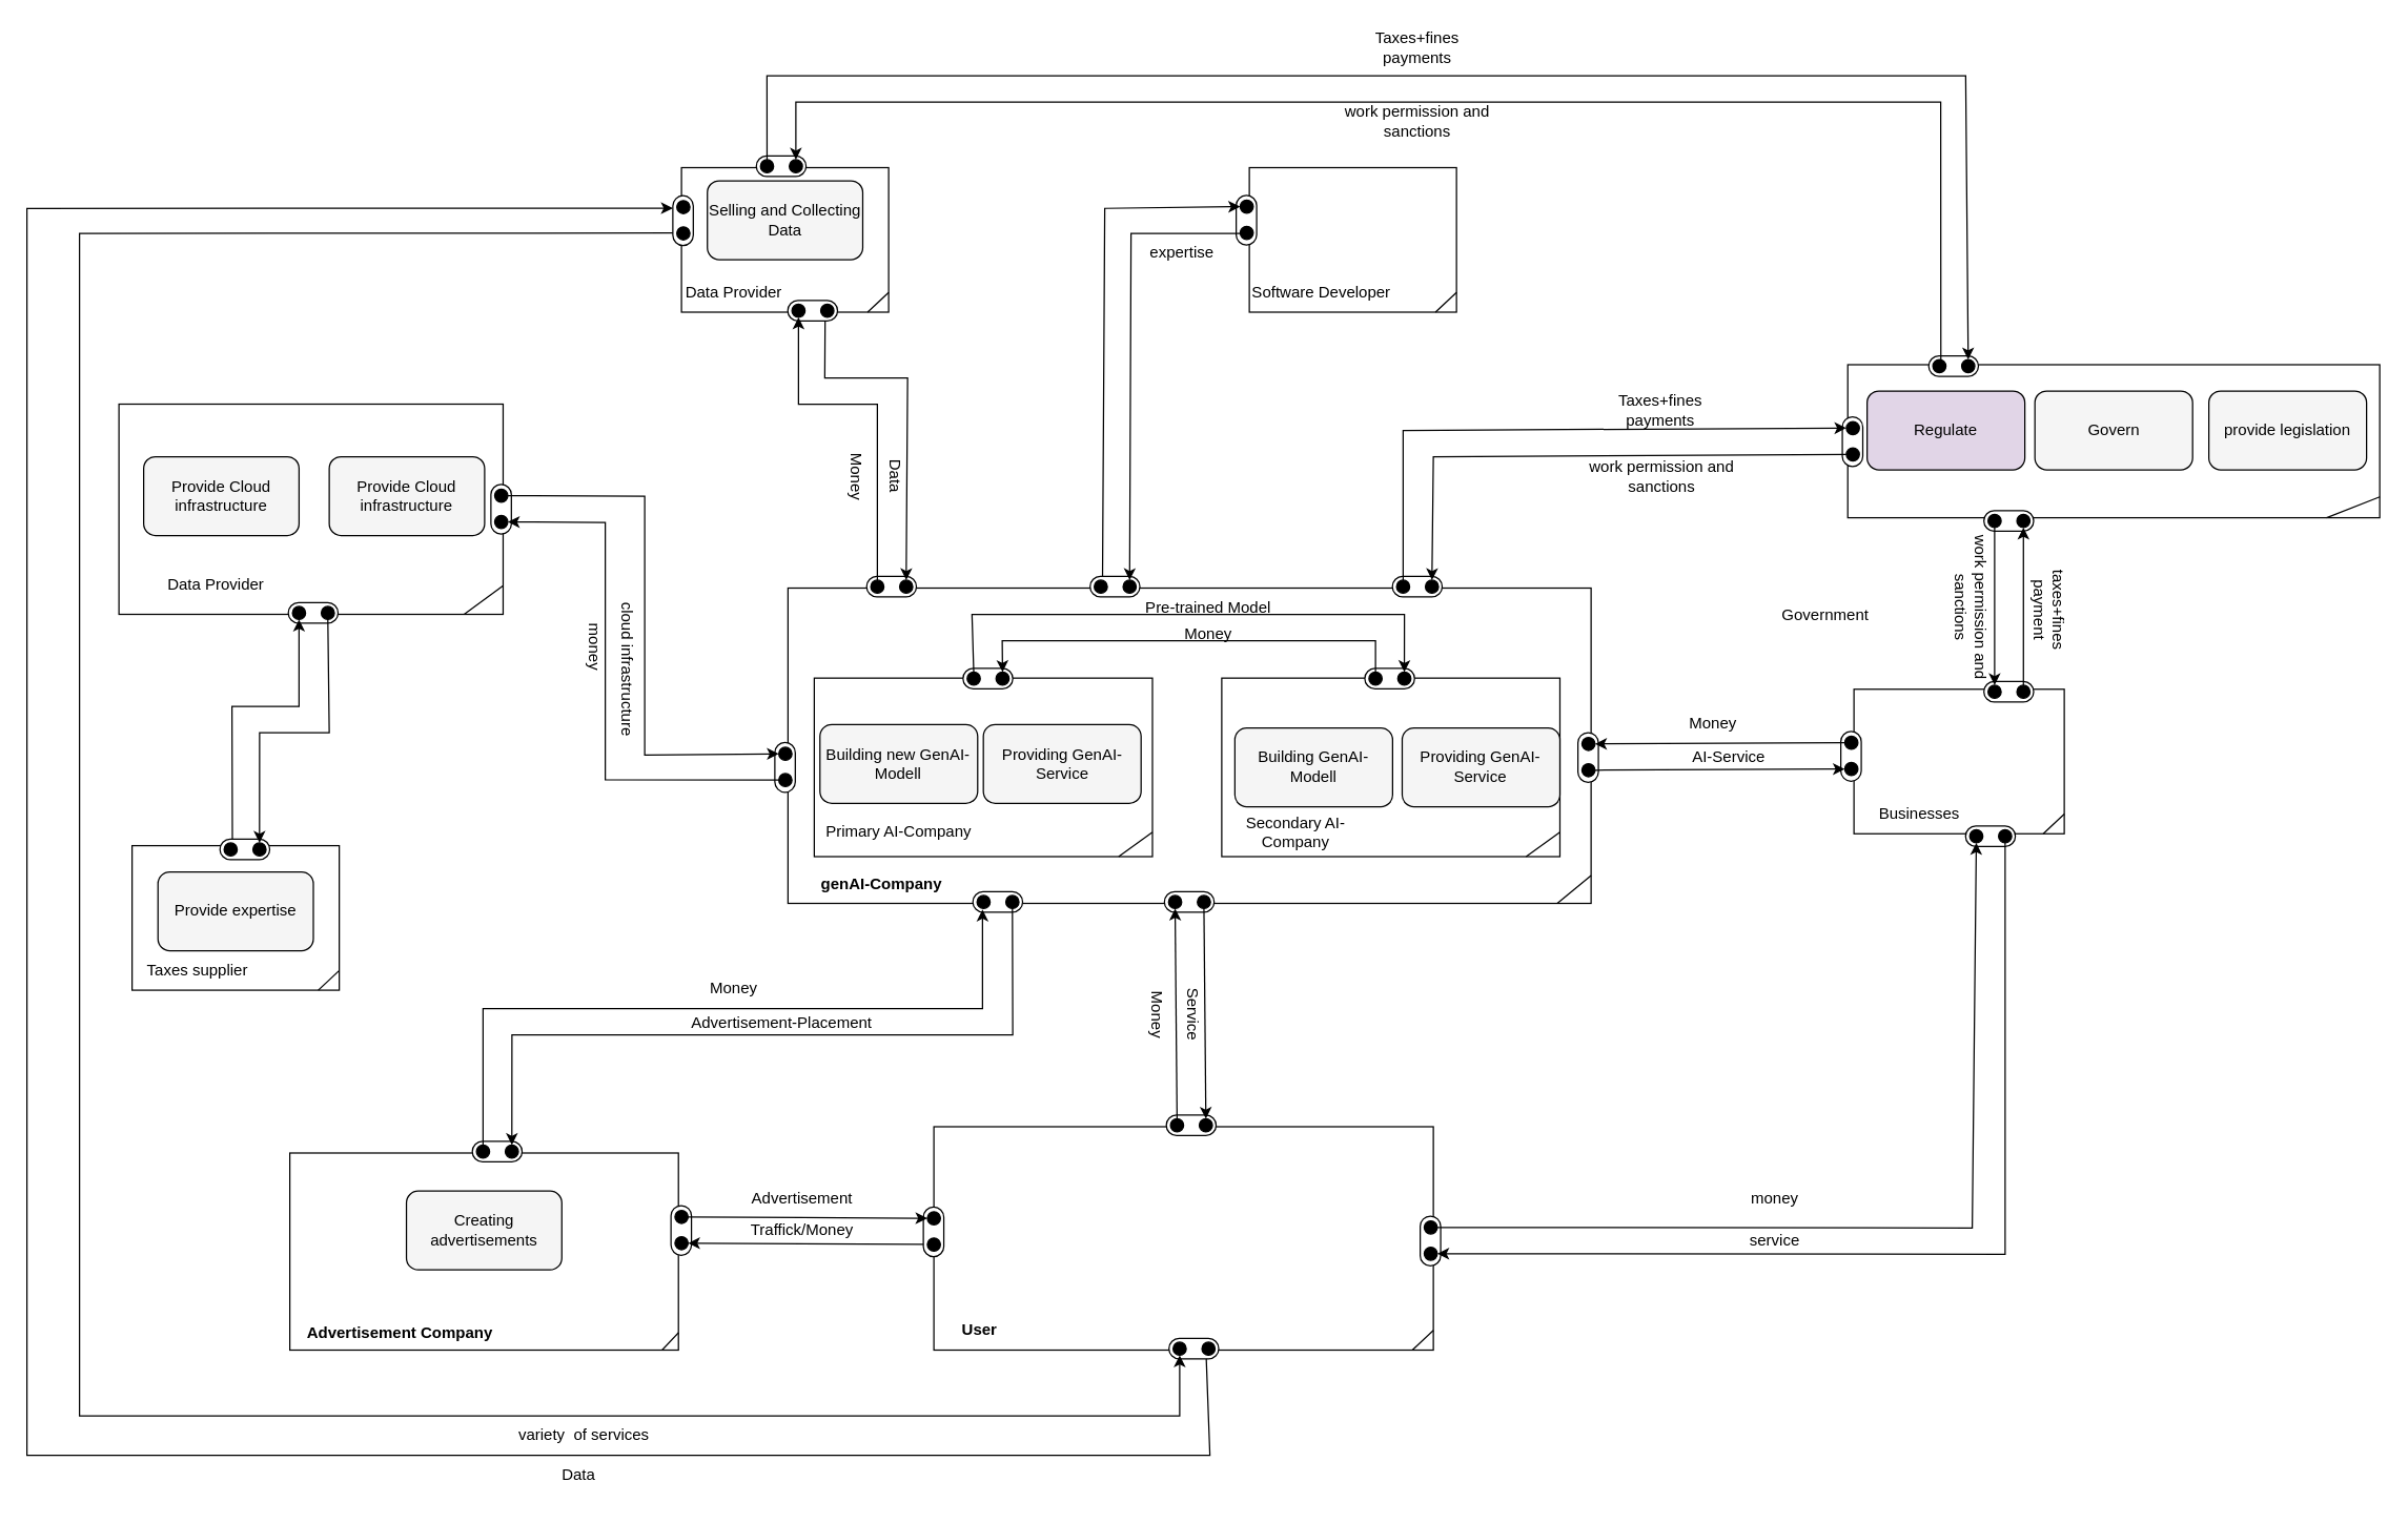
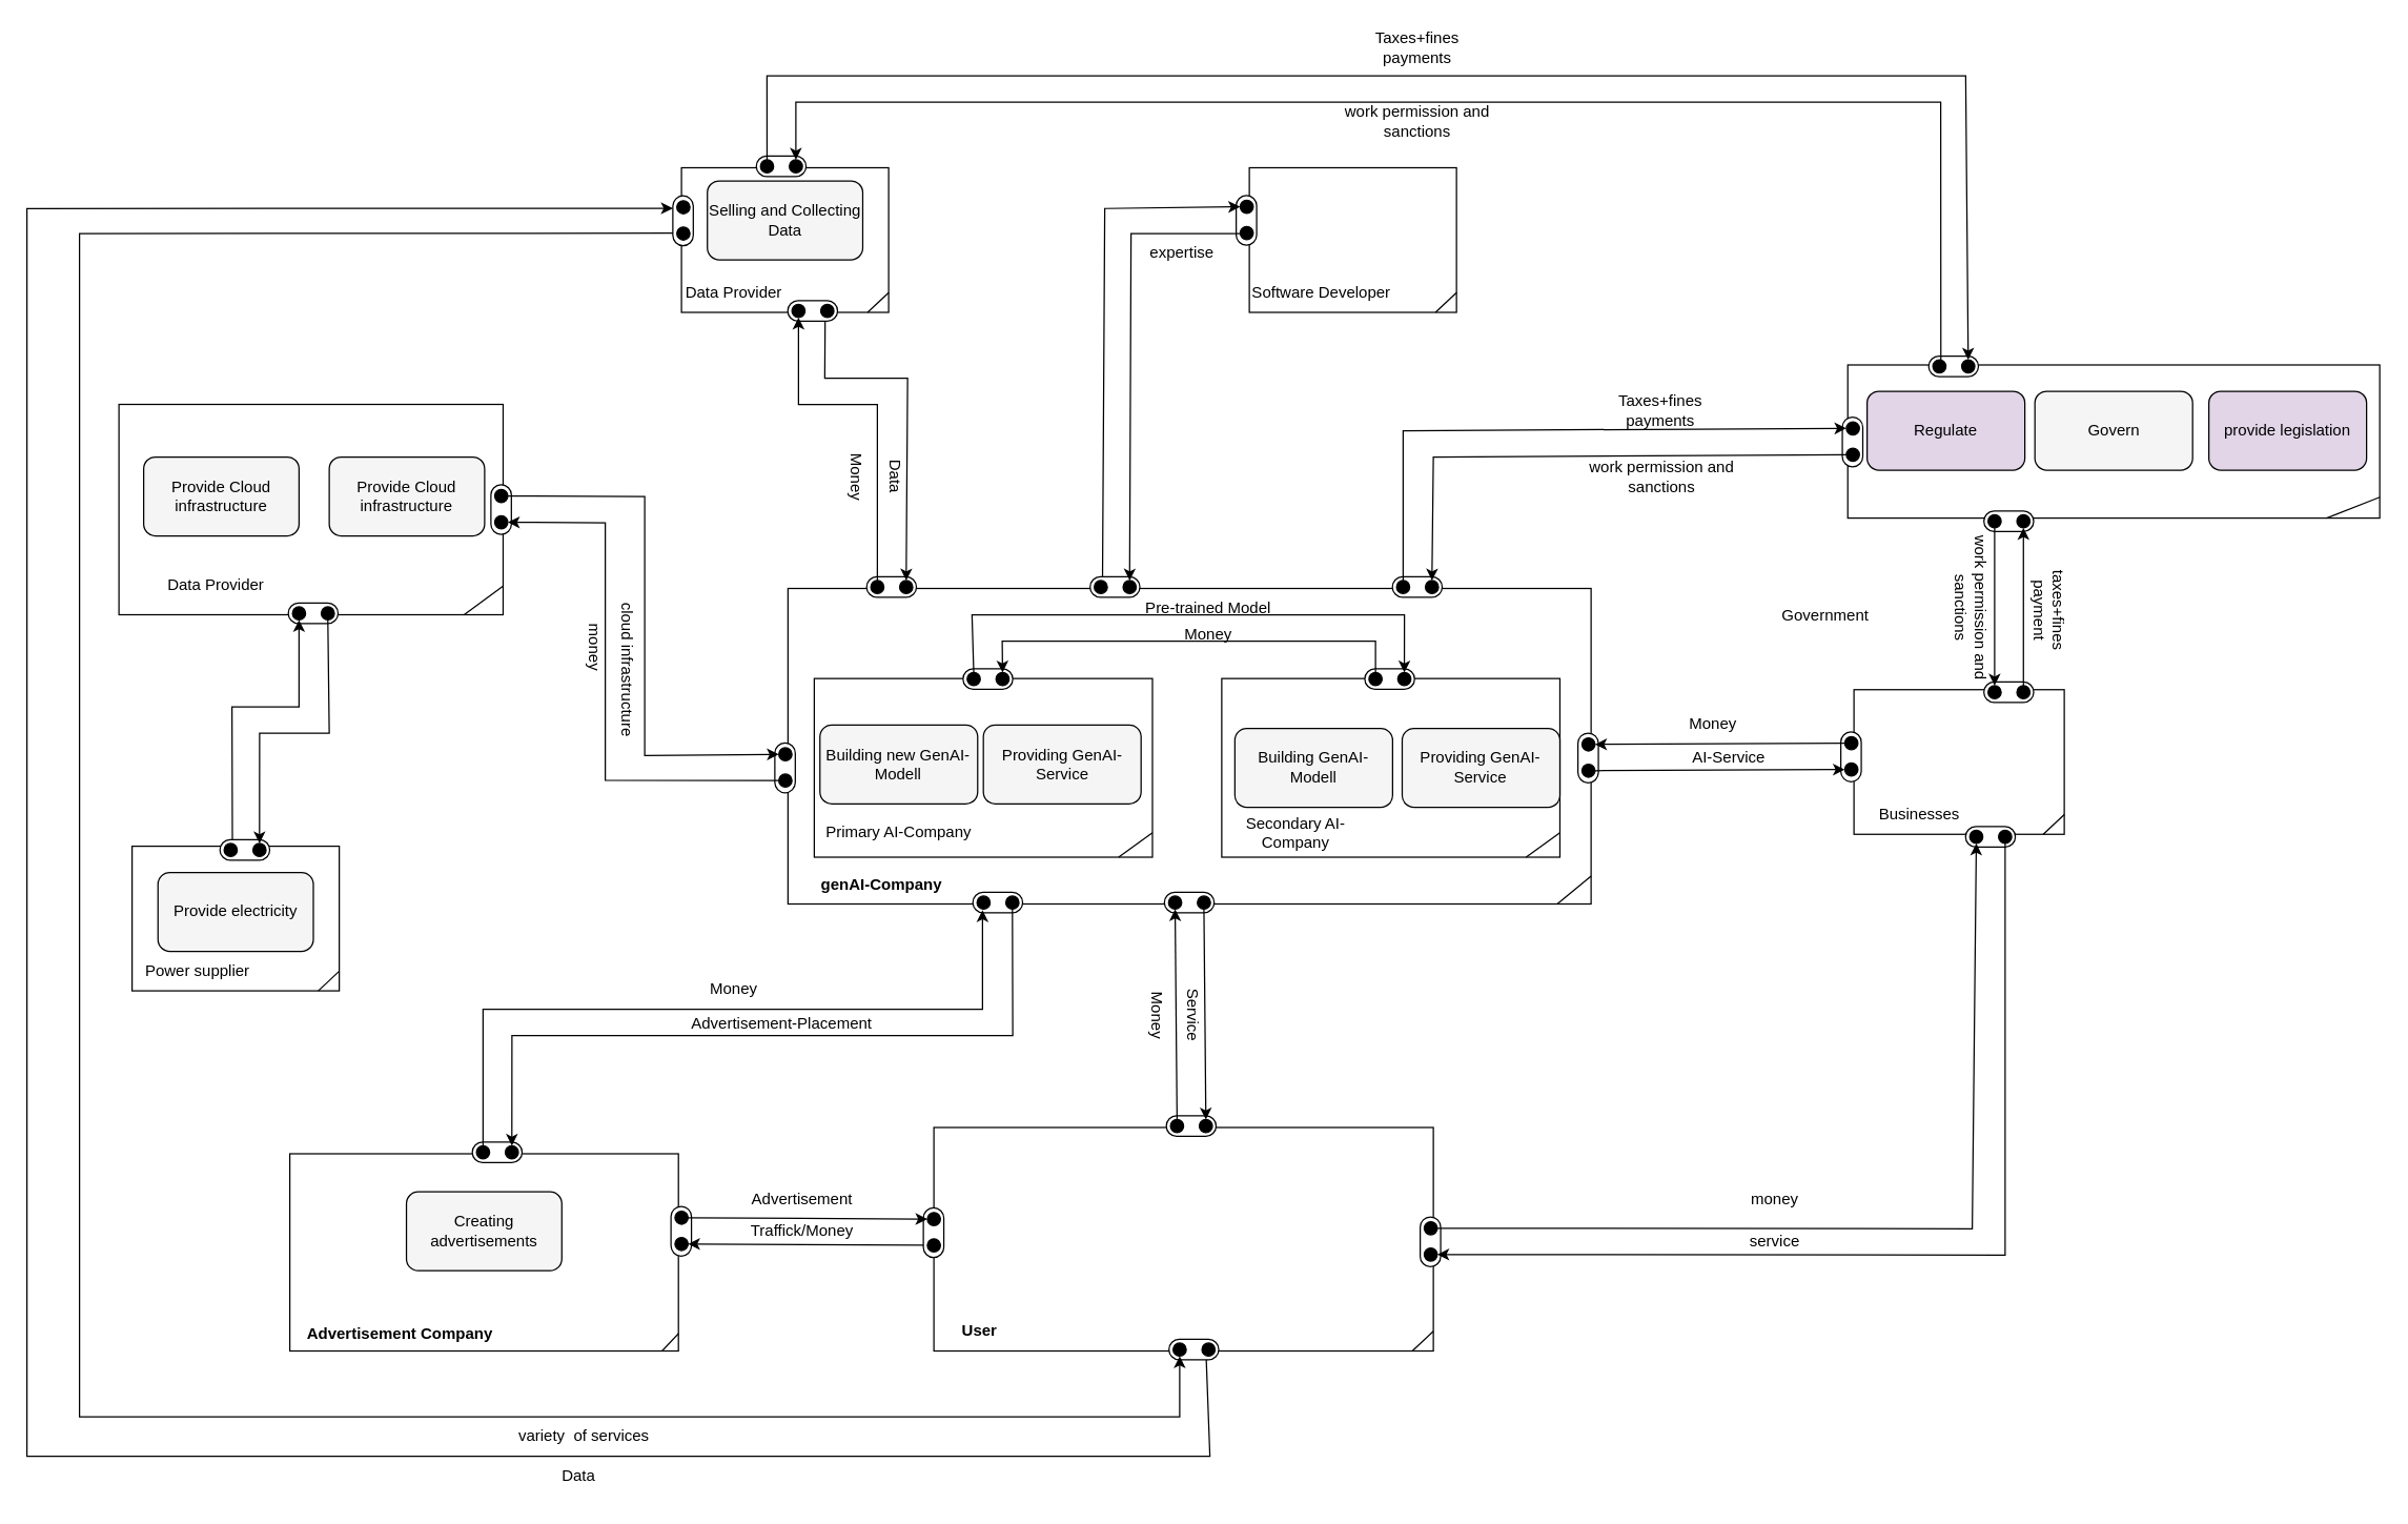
- <mxCell id="123" value="&lt;font color=&quot;#000000&quot;&gt;provide legislation&lt;/font&gt;" style="rounded=1;whiteSpace=wrap;html=1;fillColor=#f5f5f5;fontColor=#333333;strokeColor=#000000;" vertex="1" parent="118"><mxGeometry x="300" y="20" width="120" height="60" as="geometry" /></mxCell>
+ <mxCell id="123" value="&lt;font color=&quot;#000000&quot;&gt;provide legislation&lt;/font&gt;" style="rounded=1;whiteSpace=wrap;html=1;fillColor=#e1d5e7;fontColor=#333333;strokeColor=#000000;" vertex="1" parent="118"><mxGeometry x="300" y="20" width="120" height="60" as="geometry" /></mxCell>
- <mxCell id="195" value="&lt;font color=&quot;#000000&quot;&gt;Provide expertise&lt;br&gt;&lt;/font&gt;" style="rounded=1;whiteSpace=wrap;html=1;fillColor=#f5f5f5;fontColor=#333333;strokeColor=#000000;container=0;" parent="1" vertex="1"><mxGeometry x="119.698" y="663.07" width="118.209" height="60" as="geometry" /></mxCell>
+ <mxCell id="195" value="&lt;font color=&quot;#000000&quot;&gt;Provide electricity&lt;br&gt;&lt;/font&gt;" style="rounded=1;whiteSpace=wrap;html=1;fillColor=#f5f5f5;fontColor=#333333;strokeColor=#000000;container=0;" parent="1" vertex="1"><mxGeometry x="119.698" y="663.07" width="118.209" height="60" as="geometry" /></mxCell>
- <mxCell id="196" value="Taxes supplier" style="text;html=1;align=center;verticalAlign=middle;whiteSpace=wrap;rounded=0;container=0;" parent="1" vertex="1"><mxGeometry x="100" y="723.07" width="100" height="30" as="geometry" /></mxCell>
+ <mxCell id="196" value="Power supplier" style="text;html=1;align=center;verticalAlign=middle;whiteSpace=wrap;rounded=0;container=0;" parent="1" vertex="1"><mxGeometry x="100" y="723.07" width="100" height="30" as="geometry" /></mxCell>
